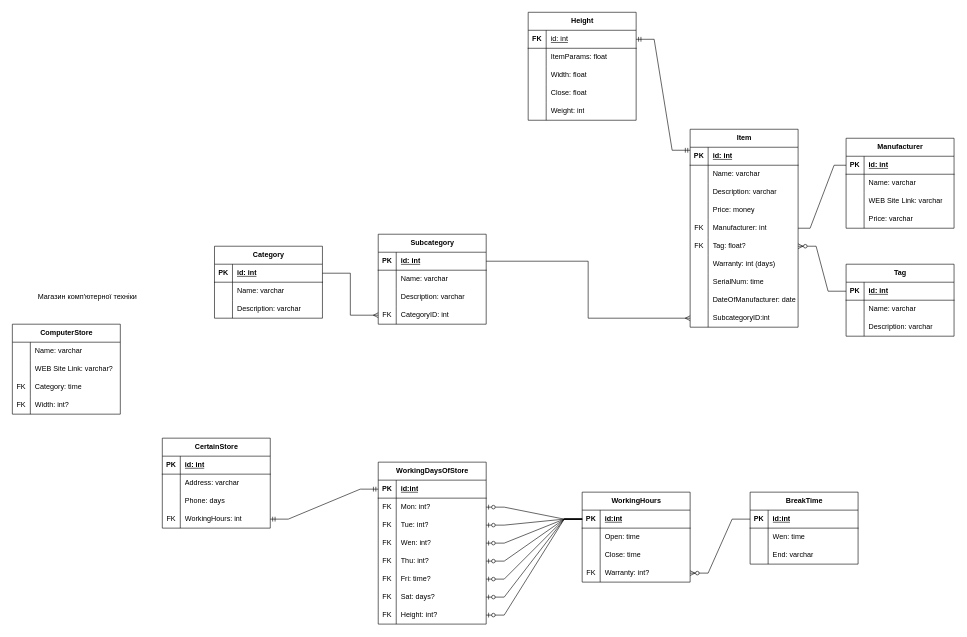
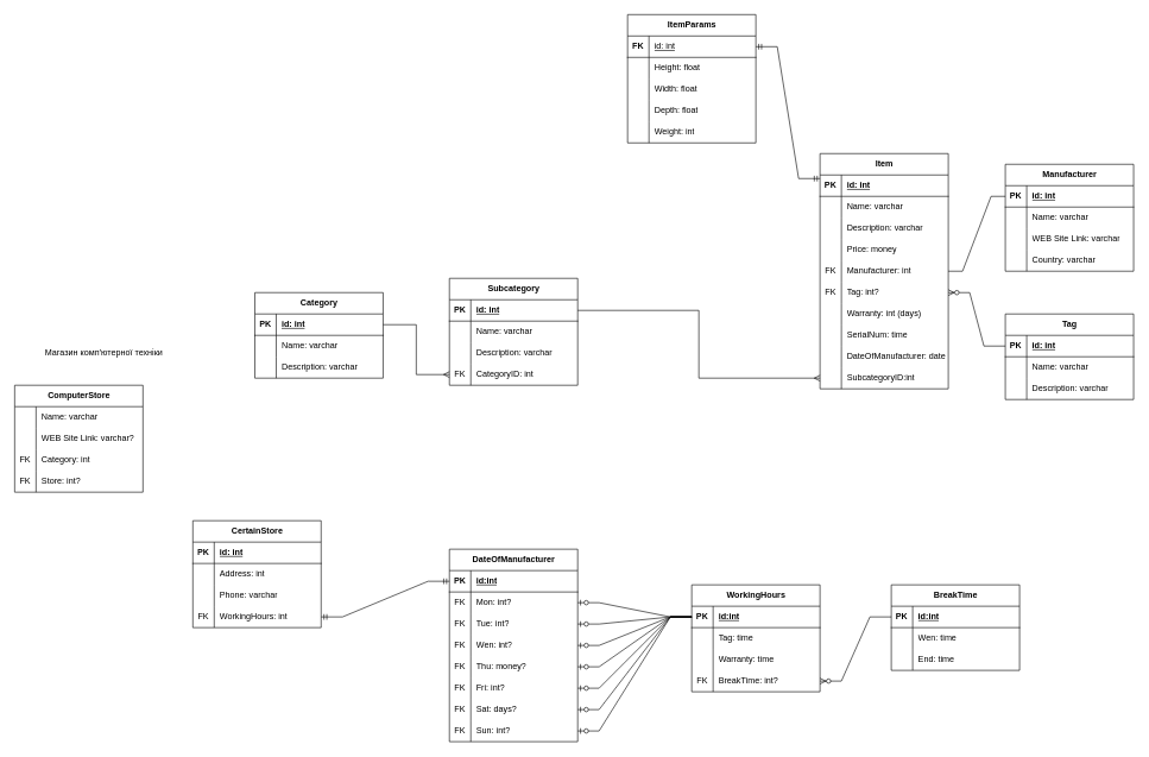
- <mxCell id="56" value="Height" style="shape=table;startSize=30;container=1;collapsible=1;childLayout=tableLayout;fixedRows=1;rowLines=0;fontStyle=1;align=center;resizeLast=1;html=1;" parent="1" vertex="1"><mxGeometry x="880" y="20" width="180" height="180" as="geometry" /></mxCell>
+ <mxCell id="56" value="ItemParams" style="shape=table;startSize=30;container=1;collapsible=1;childLayout=tableLayout;fixedRows=1;rowLines=0;fontStyle=1;align=center;resizeLast=1;html=1;" parent="1" vertex="1"><mxGeometry x="880" y="20" width="180" height="180" as="geometry" /></mxCell>
- <mxCell id="62" value="ItemParams: float" style="shape=partialRectangle;connectable=0;fillColor=none;top=0;left=0;bottom=0;right=0;align=left;spacingLeft=6;overflow=hidden;whiteSpace=wrap;html=1;" parent="60" vertex="1"><mxGeometry x="30" width="150" height="30" as="geometry"><mxRectangle width="150" height="30" as="alternateBounds" /></mxGeometry></mxCell>
+ <mxCell id="62" value="Height: float" style="shape=partialRectangle;connectable=0;fillColor=none;top=0;left=0;bottom=0;right=0;align=left;spacingLeft=6;overflow=hidden;whiteSpace=wrap;html=1;" parent="60" vertex="1"><mxGeometry x="30" width="150" height="30" as="geometry"><mxRectangle width="150" height="30" as="alternateBounds" /></mxGeometry></mxCell>
- <mxCell id="68" value="Close: float" style="shape=partialRectangle;connectable=0;fillColor=none;top=0;left=0;bottom=0;right=0;align=left;spacingLeft=6;overflow=hidden;whiteSpace=wrap;html=1;" parent="66" vertex="1"><mxGeometry x="30" width="150" height="30" as="geometry"><mxRectangle width="150" height="30" as="alternateBounds" /></mxGeometry></mxCell>
+ <mxCell id="68" value="Depth: float" style="shape=partialRectangle;connectable=0;fillColor=none;top=0;left=0;bottom=0;right=0;align=left;spacingLeft=6;overflow=hidden;whiteSpace=wrap;html=1;" parent="66" vertex="1"><mxGeometry x="30" width="150" height="30" as="geometry"><mxRectangle width="150" height="30" as="alternateBounds" /></mxGeometry></mxCell>
- <mxCell id="24" value="Price: varchar" style="shape=partialRectangle;connectable=0;fillColor=none;top=0;left=0;bottom=0;right=0;align=left;spacingLeft=6;overflow=hidden;whiteSpace=wrap;html=1;" parent="22" vertex="1"><mxGeometry x="30" width="150" height="30" as="geometry"><mxRectangle width="150" height="30" as="alternateBounds" /></mxGeometry></mxCell>
+ <mxCell id="24" value="Country: varchar" style="shape=partialRectangle;connectable=0;fillColor=none;top=0;left=0;bottom=0;right=0;align=left;spacingLeft=6;overflow=hidden;whiteSpace=wrap;html=1;" parent="22" vertex="1"><mxGeometry x="30" width="150" height="30" as="geometry"><mxRectangle width="150" height="30" as="alternateBounds" /></mxGeometry></mxCell>
- <mxCell id="43" value="Tag: float?" style="shape=partialRectangle;connectable=0;fillColor=none;top=0;left=0;bottom=0;right=0;align=left;spacingLeft=6;overflow=hidden;whiteSpace=wrap;html=1;" parent="41" vertex="1"><mxGeometry x="30" width="150" height="30" as="geometry"><mxRectangle width="150" height="30" as="alternateBounds" /></mxGeometry></mxCell>
+ <mxCell id="43" value="Tag: int?" style="shape=partialRectangle;connectable=0;fillColor=none;top=0;left=0;bottom=0;right=0;align=left;spacingLeft=6;overflow=hidden;whiteSpace=wrap;html=1;" parent="41" vertex="1"><mxGeometry x="30" width="150" height="30" as="geometry"><mxRectangle width="150" height="30" as="alternateBounds" /></mxGeometry></mxCell>
- <mxCell id="104" value="Category: time" style="shape=partialRectangle;connectable=0;fillColor=none;top=0;left=0;bottom=0;right=0;align=left;spacingLeft=6;overflow=hidden;whiteSpace=wrap;html=1;" parent="102" vertex="1"><mxGeometry x="30" width="150" height="30" as="geometry"><mxRectangle width="150" height="30" as="alternateBounds" /></mxGeometry></mxCell>
+ <mxCell id="104" value="Category: int" style="shape=partialRectangle;connectable=0;fillColor=none;top=0;left=0;bottom=0;right=0;align=left;spacingLeft=6;overflow=hidden;whiteSpace=wrap;html=1;" parent="102" vertex="1"><mxGeometry x="30" width="150" height="30" as="geometry"><mxRectangle width="150" height="30" as="alternateBounds" /></mxGeometry></mxCell>
- <mxCell id="107" value="Width: int?" style="shape=partialRectangle;connectable=0;fillColor=none;top=0;left=0;bottom=0;right=0;align=left;spacingLeft=6;overflow=hidden;whiteSpace=wrap;html=1;" parent="105" vertex="1"><mxGeometry x="30" width="150" height="30" as="geometry"><mxRectangle width="150" height="30" as="alternateBounds" /></mxGeometry></mxCell>
+ <mxCell id="107" value="Store: int?" style="shape=partialRectangle;connectable=0;fillColor=none;top=0;left=0;bottom=0;right=0;align=left;spacingLeft=6;overflow=hidden;whiteSpace=wrap;html=1;" parent="105" vertex="1"><mxGeometry x="30" width="150" height="30" as="geometry"><mxRectangle width="150" height="30" as="alternateBounds" /></mxGeometry></mxCell>
- <mxCell id="121" value="WorkingDaysOfStore" style="shape=table;startSize=30;container=1;collapsible=1;childLayout=tableLayout;fixedRows=1;rowLines=0;fontStyle=1;align=center;resizeLast=1;html=1;" parent="1" vertex="1"><mxGeometry x="630" y="770" width="180" height="270" as="geometry" /></mxCell>
+ <mxCell id="121" value="DateOfManufacturer" style="shape=table;startSize=30;container=1;collapsible=1;childLayout=tableLayout;fixedRows=1;rowLines=0;fontStyle=1;align=center;resizeLast=1;html=1;" parent="1" vertex="1"><mxGeometry x="630" y="770" width="180" height="270" as="geometry" /></mxCell>
- <mxCell id="114" value="Address: varchar" style="shape=partialRectangle;connectable=0;fillColor=none;top=0;left=0;bottom=0;right=0;align=left;spacingLeft=6;overflow=hidden;whiteSpace=wrap;html=1;" parent="112" vertex="1"><mxGeometry x="30" width="150" height="30" as="geometry"><mxRectangle width="150" height="30" as="alternateBounds" /></mxGeometry></mxCell>
+ <mxCell id="114" value="Address: int" style="shape=partialRectangle;connectable=0;fillColor=none;top=0;left=0;bottom=0;right=0;align=left;spacingLeft=6;overflow=hidden;whiteSpace=wrap;html=1;" parent="112" vertex="1"><mxGeometry x="30" width="150" height="30" as="geometry"><mxRectangle width="150" height="30" as="alternateBounds" /></mxGeometry></mxCell>
- <mxCell id="117" value="Phone: days" style="shape=partialRectangle;connectable=0;fillColor=none;top=0;left=0;bottom=0;right=0;align=left;spacingLeft=6;overflow=hidden;whiteSpace=wrap;html=1;" parent="115" vertex="1"><mxGeometry x="30" width="150" height="30" as="geometry"><mxRectangle width="150" height="30" as="alternateBounds" /></mxGeometry></mxCell>
+ <mxCell id="117" value="Phone: varchar" style="shape=partialRectangle;connectable=0;fillColor=none;top=0;left=0;bottom=0;right=0;align=left;spacingLeft=6;overflow=hidden;whiteSpace=wrap;html=1;" parent="115" vertex="1"><mxGeometry x="30" width="150" height="30" as="geometry"><mxRectangle width="150" height="30" as="alternateBounds" /></mxGeometry></mxCell>
- <mxCell id="152" value="Open: time" style="shape=partialRectangle;connectable=0;fillColor=none;top=0;left=0;bottom=0;right=0;align=left;spacingLeft=6;overflow=hidden;whiteSpace=wrap;html=1;" parent="150" vertex="1"><mxGeometry x="30" width="150" height="30" as="geometry"><mxRectangle width="150" height="30" as="alternateBounds" /></mxGeometry></mxCell>
+ <mxCell id="152" value="Tag: time" style="shape=partialRectangle;connectable=0;fillColor=none;top=0;left=0;bottom=0;right=0;align=left;spacingLeft=6;overflow=hidden;whiteSpace=wrap;html=1;" parent="150" vertex="1"><mxGeometry x="30" width="150" height="30" as="geometry"><mxRectangle width="150" height="30" as="alternateBounds" /></mxGeometry></mxCell>
- <mxCell id="155" value="Close: time" style="shape=partialRectangle;connectable=0;fillColor=none;top=0;left=0;bottom=0;right=0;align=left;spacingLeft=6;overflow=hidden;whiteSpace=wrap;html=1;" parent="153" vertex="1"><mxGeometry x="30" width="150" height="30" as="geometry"><mxRectangle width="150" height="30" as="alternateBounds" /></mxGeometry></mxCell>
+ <mxCell id="155" value="Warranty: time" style="shape=partialRectangle;connectable=0;fillColor=none;top=0;left=0;bottom=0;right=0;align=left;spacingLeft=6;overflow=hidden;whiteSpace=wrap;html=1;" parent="153" vertex="1"><mxGeometry x="30" width="150" height="30" as="geometry"><mxRectangle width="150" height="30" as="alternateBounds" /></mxGeometry></mxCell>
- <mxCell id="168" value="End: varchar" style="shape=partialRectangle;connectable=0;fillColor=none;top=0;left=0;bottom=0;right=0;align=left;spacingLeft=6;overflow=hidden;whiteSpace=wrap;html=1;" parent="166" vertex="1"><mxGeometry x="30" width="150" height="30" as="geometry"><mxRectangle width="150" height="30" as="alternateBounds" /></mxGeometry></mxCell>
+ <mxCell id="168" value="End: time" style="shape=partialRectangle;connectable=0;fillColor=none;top=0;left=0;bottom=0;right=0;align=left;spacingLeft=6;overflow=hidden;whiteSpace=wrap;html=1;" parent="166" vertex="1"><mxGeometry x="30" width="150" height="30" as="geometry"><mxRectangle width="150" height="30" as="alternateBounds" /></mxGeometry></mxCell>
- <mxCell id="136" value="Thu: int?" style="shape=partialRectangle;connectable=0;fillColor=none;top=0;left=0;bottom=0;right=0;align=left;spacingLeft=6;overflow=hidden;whiteSpace=wrap;html=1;" parent="134" vertex="1"><mxGeometry x="30" width="150" height="30" as="geometry"><mxRectangle width="150" height="30" as="alternateBounds" /></mxGeometry></mxCell>
+ <mxCell id="136" value="Thu: money?" style="shape=partialRectangle;connectable=0;fillColor=none;top=0;left=0;bottom=0;right=0;align=left;spacingLeft=6;overflow=hidden;whiteSpace=wrap;html=1;" parent="134" vertex="1"><mxGeometry x="30" width="150" height="30" as="geometry"><mxRectangle width="150" height="30" as="alternateBounds" /></mxGeometry></mxCell>
- <mxCell id="158" value="Warranty: int?" style="shape=partialRectangle;connectable=0;fillColor=none;top=0;left=0;bottom=0;right=0;align=left;spacingLeft=6;overflow=hidden;whiteSpace=wrap;html=1;" parent="156" vertex="1"><mxGeometry x="30" width="150" height="30" as="geometry"><mxRectangle width="150" height="30" as="alternateBounds" /></mxGeometry></mxCell>
+ <mxCell id="158" value="BreakTime: int?" style="shape=partialRectangle;connectable=0;fillColor=none;top=0;left=0;bottom=0;right=0;align=left;spacingLeft=6;overflow=hidden;whiteSpace=wrap;html=1;" parent="156" vertex="1"><mxGeometry x="30" width="150" height="30" as="geometry"><mxRectangle width="150" height="30" as="alternateBounds" /></mxGeometry></mxCell>
- <mxCell id="139" value="Fri: time?" style="shape=partialRectangle;connectable=0;fillColor=none;top=0;left=0;bottom=0;right=0;align=left;spacingLeft=6;overflow=hidden;whiteSpace=wrap;html=1;" parent="137" vertex="1"><mxGeometry x="30" width="150" height="30" as="geometry"><mxRectangle width="150" height="30" as="alternateBounds" /></mxGeometry></mxCell>
+ <mxCell id="139" value="Fri: int?" style="shape=partialRectangle;connectable=0;fillColor=none;top=0;left=0;bottom=0;right=0;align=left;spacingLeft=6;overflow=hidden;whiteSpace=wrap;html=1;" parent="137" vertex="1"><mxGeometry x="30" width="150" height="30" as="geometry"><mxRectangle width="150" height="30" as="alternateBounds" /></mxGeometry></mxCell>
- <mxCell id="145" value="Height: int?" style="shape=partialRectangle;connectable=0;fillColor=none;top=0;left=0;bottom=0;right=0;align=left;spacingLeft=6;overflow=hidden;whiteSpace=wrap;html=1;" parent="143" vertex="1"><mxGeometry x="30" width="150" height="30" as="geometry"><mxRectangle width="150" height="30" as="alternateBounds" /></mxGeometry></mxCell>
+ <mxCell id="145" value="Sun: int?" style="shape=partialRectangle;connectable=0;fillColor=none;top=0;left=0;bottom=0;right=0;align=left;spacingLeft=6;overflow=hidden;whiteSpace=wrap;html=1;" parent="143" vertex="1"><mxGeometry x="30" width="150" height="30" as="geometry"><mxRectangle width="150" height="30" as="alternateBounds" /></mxGeometry></mxCell>
